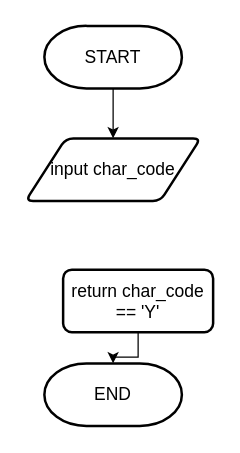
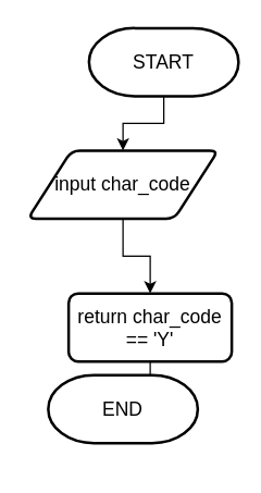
- <mxCell id="3" value="START" style="strokeWidth=2;html=1;shape=mxgraph.flowchart.terminator;whiteSpace=wrap;fontSize=14;" vertex="1" parent="1"><mxGeometry x="35" y="20" width="110" height="50" as="geometry" /></mxCell>
+ <mxCell id="3" value="START" style="strokeWidth=2;html=1;shape=mxgraph.flowchart.terminator;whiteSpace=wrap;fontSize=14;" vertex="1" parent="1"><mxGeometry x="65" y="20" width="110" height="50" as="geometry" /></mxCell>
+ <mxCell id="4" value="" style="edgeStyle=orthogonalEdgeStyle;rounded=0;orthogonalLoop=1;jettySize=auto;html=1;fontSize=14;" edge="1" parent="1" source="5" target="7"><mxGeometry relative="1" as="geometry" /></mxCell>
- <mxCell id="8" value="END" style="strokeWidth=2;html=1;shape=mxgraph.flowchart.terminator;whiteSpace=wrap;fontSize=14;" vertex="1" parent="1"><mxGeometry x="35" y="290" width="110" height="50" as="geometry" /></mxCell>
+ <mxCell id="8" value="END" style="strokeWidth=2;html=1;shape=mxgraph.flowchart.terminator;whiteSpace=wrap;fontSize=14;" vertex="1" parent="1"><mxGeometry x="35" y="275" width="110" height="50" as="geometry" /></mxCell>
